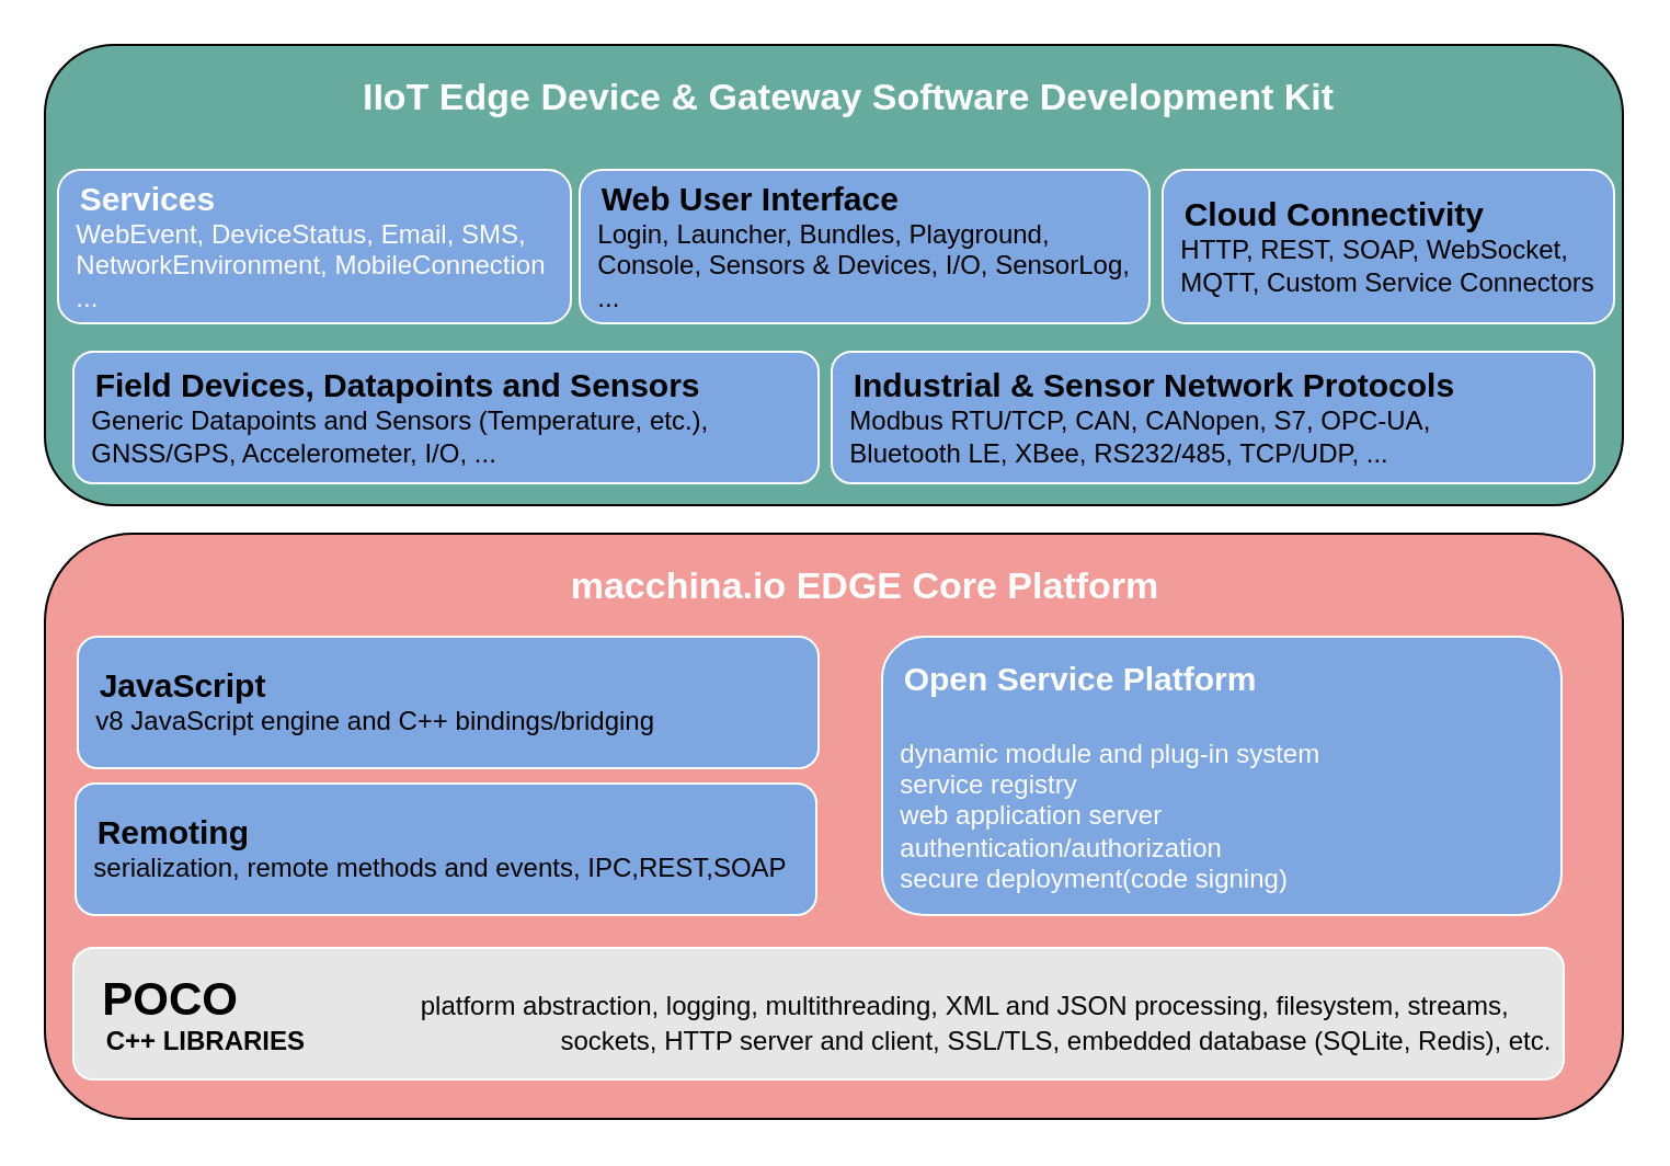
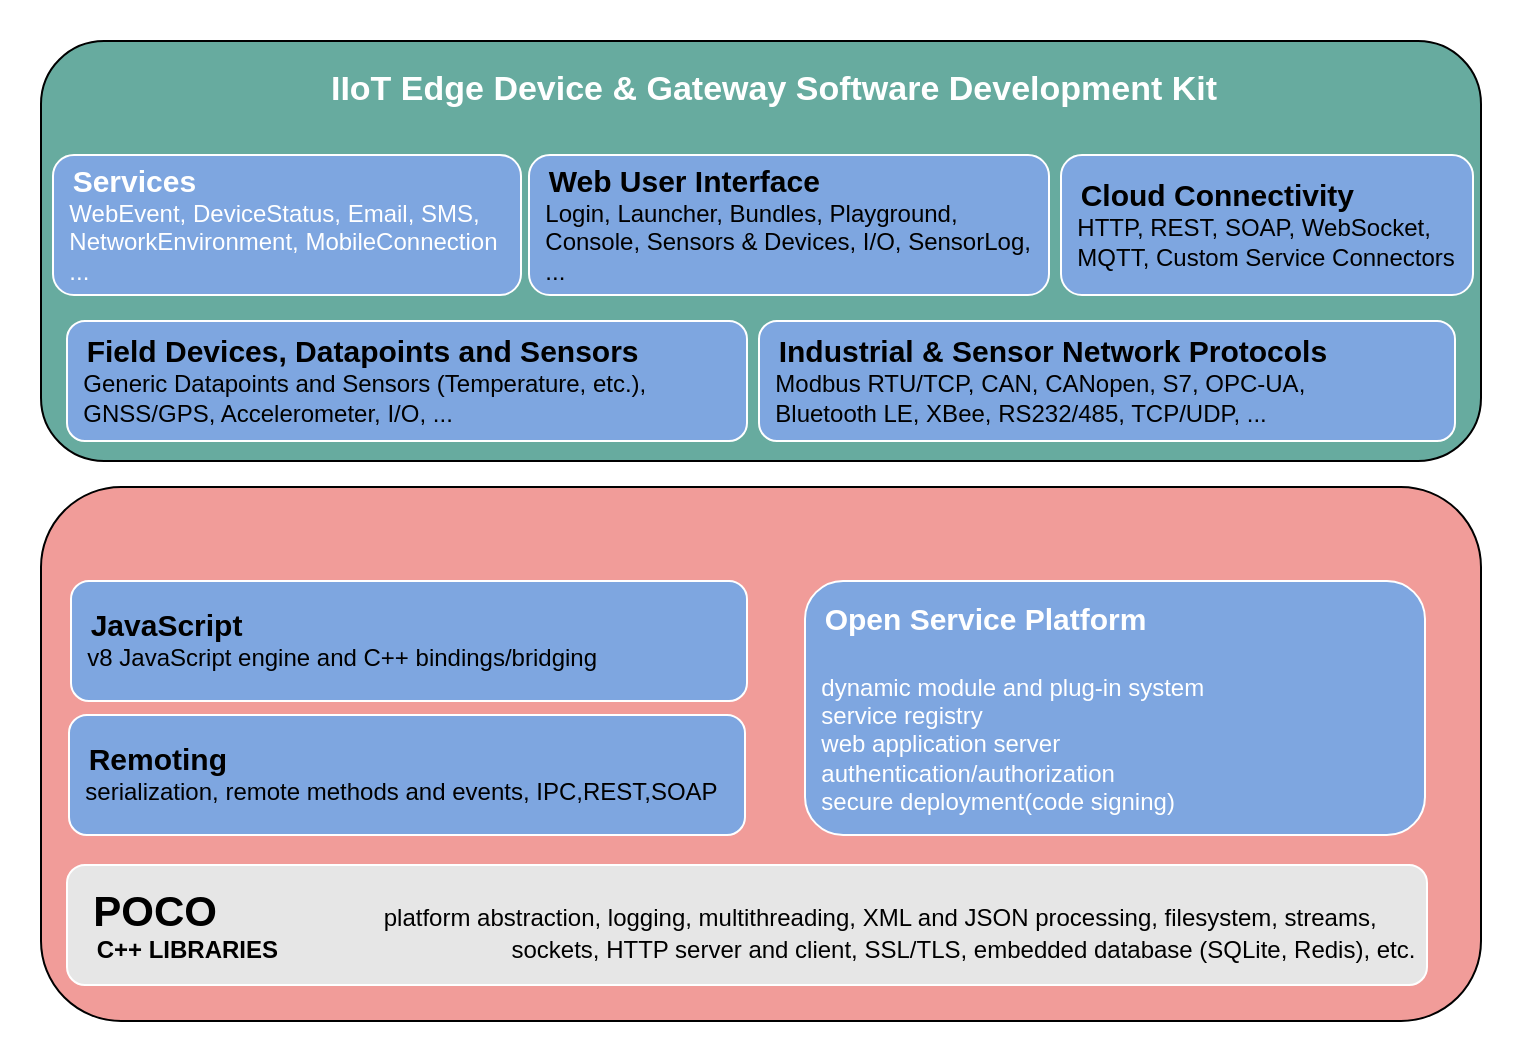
- <mxCell id="13" value="&lt;font size=&quot;1&quot; color=&quot;#ffffff&quot;&gt;&lt;b&gt;&lt;font style=&quot;font-size: 17px;&quot;&gt;macchina.io EDGE Core Platform&lt;/font&gt;&lt;/b&gt;&lt;/font&gt;" style="text;html=1;strokeColor=none;fillColor=none;align=center;verticalAlign=middle;whiteSpace=wrap;rounded=0;" vertex="1" parent="1"><mxGeometry x="251.5" y="253" width="285" height="30" as="geometry" /></mxCell>
